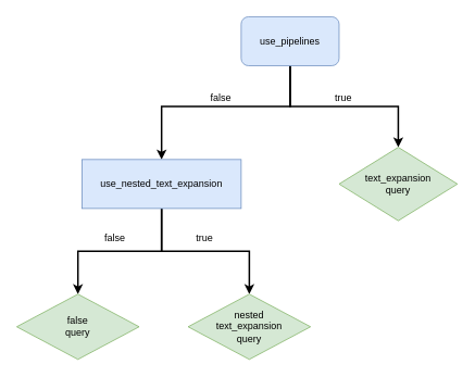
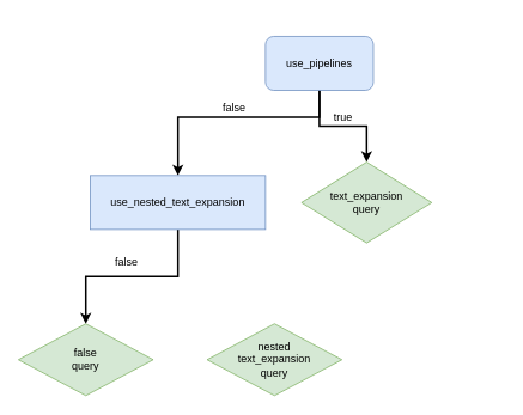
- <mxCell id="4" value="use_pipelines" style="rounded=1;whiteSpace=wrap;html=1;fillColor=#dae8fc;strokeColor=#6c8ebf;" parent="1" vertex="1"><mxGeometry x="295" y="20" width="120" height="60" as="geometry" /></mxCell>
+ <mxCell id="4" value="use_pipelines" style="rounded=1;whiteSpace=wrap;html=1;fillColor=#dae8fc;strokeColor=#6c8ebf;" parent="1" vertex="1"><mxGeometry x="295" y="40" width="120" height="60" as="geometry" /></mxCell>
- <mxCell id="5" value="text_expansion&lt;div&gt;query&lt;/div&gt;" style="rhombus;whiteSpace=wrap;html=1;fillColor=#d5e8d4;strokeColor=#82b366;" parent="1" vertex="1"><mxGeometry x="415" y="180" width="145" height="90" as="geometry" /></mxCell>
+ <mxCell id="5" value="text_expansion&lt;div&gt;query&lt;/div&gt;" style="rhombus;whiteSpace=wrap;html=1;fillColor=#d5e8d4;strokeColor=#82b366;" parent="1" vertex="1"><mxGeometry x="335" y="180" width="145" height="90" as="geometry" /></mxCell>
- <mxCell id="6" value="true" style="edgeStyle=orthogonalEdgeStyle;rounded=0;orthogonalLoop=1;jettySize=auto;html=1;strokeColor=#000000;strokeWidth=2;fontColor=#000000;labelBackgroundColor=none;fontSize=12;" edge="1" parent="1" source="8" target="9"><mxGeometry x="-0.011" y="18" relative="1" as="geometry"><mxPoint y="1" as="offset" /></mxGeometry></mxCell>
